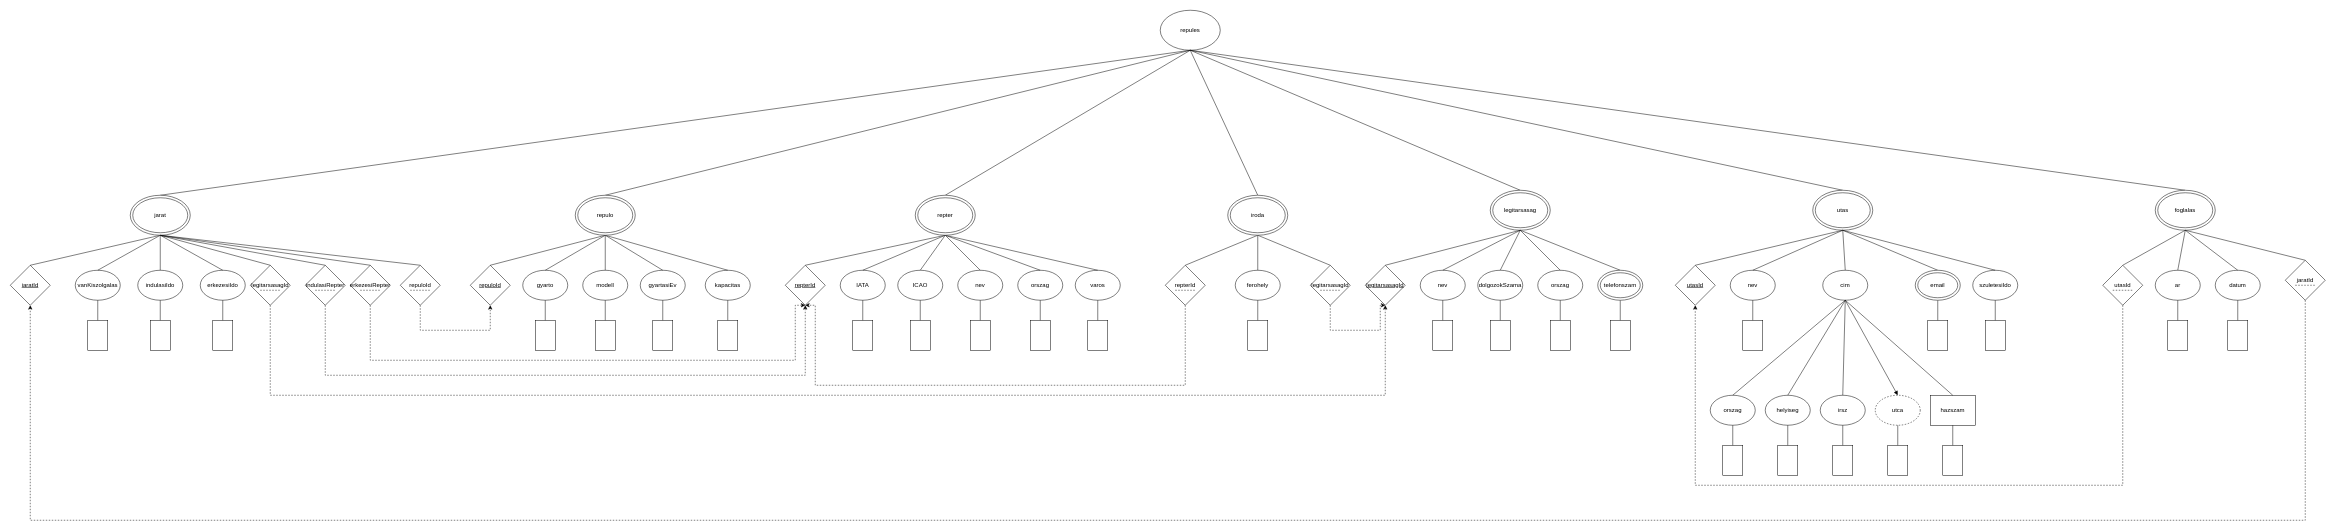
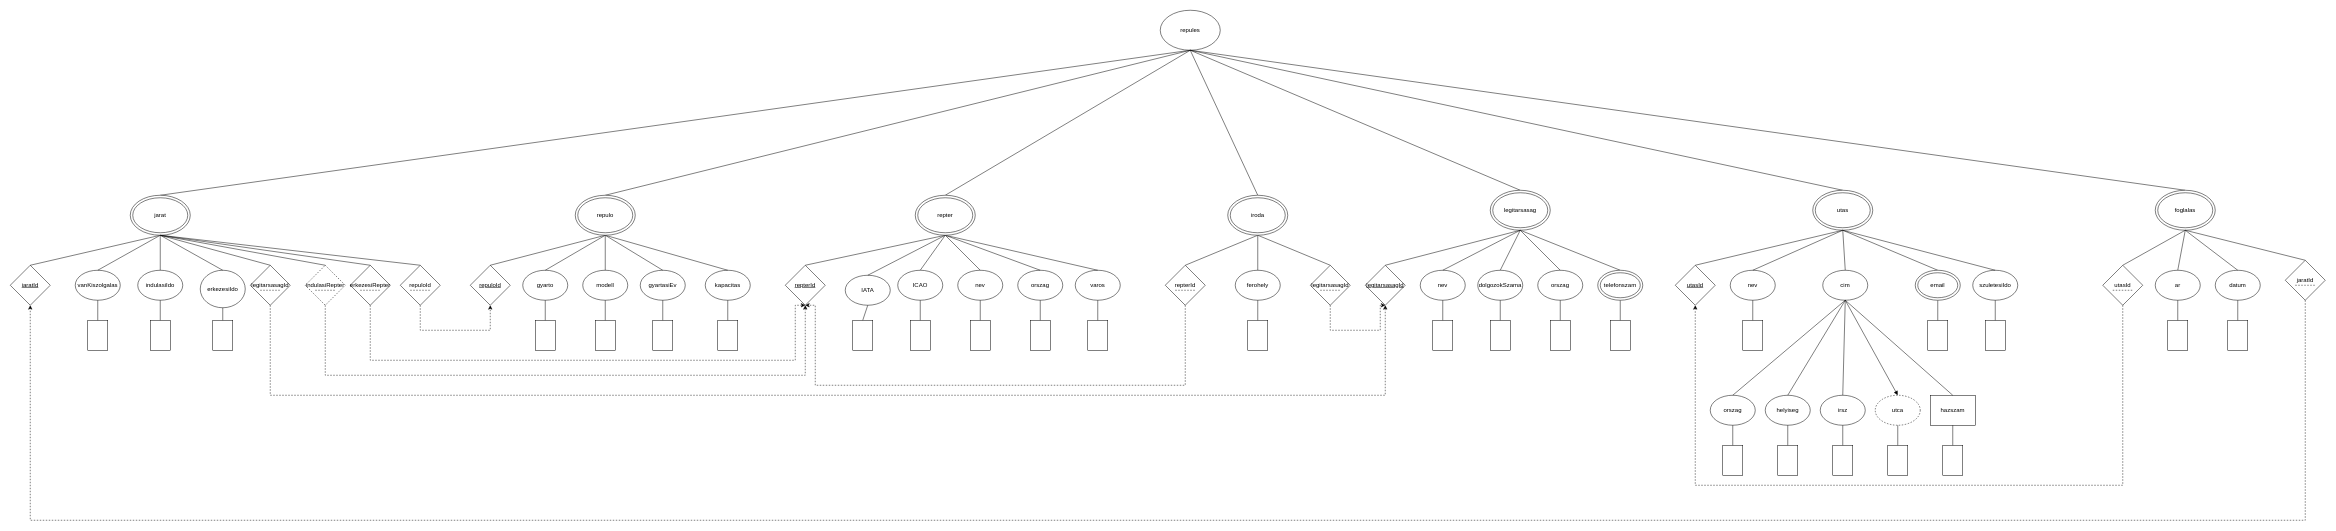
- <mxCell id="12" value="erkezesiIdo" style="ellipse;whiteSpace=wrap;html=1;" parent="1" vertex="1"><mxGeometry x="400" y="540" width="90" height="60" as="geometry" /></mxCell>
+ <mxCell id="12" value="erkezesiIdo" style="ellipse;whiteSpace=wrap;html=1;" parent="1" vertex="1"><mxGeometry x="400" y="540" width="90" height="75" as="geometry" /></mxCell>
- <mxCell id="186" value="indulasiRepter" style="rhombus;whiteSpace=wrap;html=1;" parent="185" vertex="1"><mxGeometry width="80" height="80" as="geometry" /></mxCell>
+ <mxCell id="186" value="indulasiRepter" style="rhombus;whiteSpace=wrap;html=1;dashed=1;" parent="185" vertex="1"><mxGeometry width="80" height="80" as="geometry" /></mxCell>
- <mxCell id="43" value="IATA" style="ellipse;whiteSpace=wrap;html=1;" parent="1" vertex="1"><mxGeometry x="1680" y="540" width="90" height="60" as="geometry" /></mxCell>
+ <mxCell id="43" value="IATA" style="ellipse;whiteSpace=wrap;html=1;" parent="1" vertex="1"><mxGeometry x="1690" y="550" width="90" height="60" as="geometry" /></mxCell>
